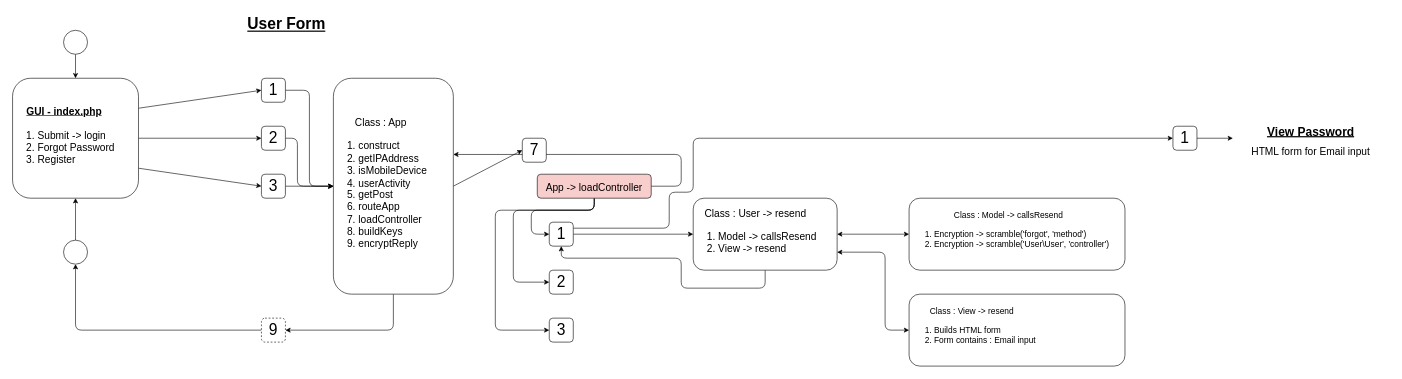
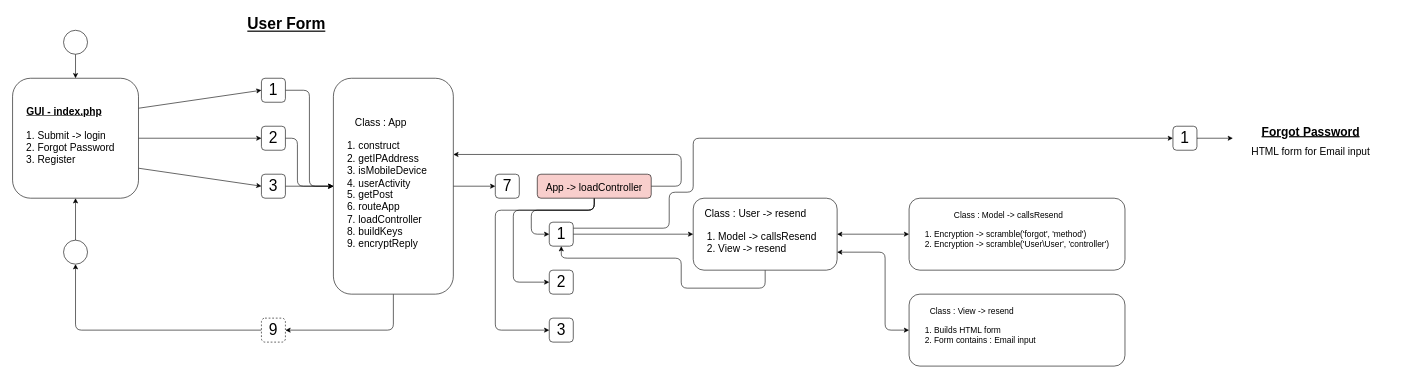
- <mxCell id="42" value="&lt;font style=&quot;font-size: 20px&quot;&gt;&lt;b&gt;&lt;u&gt;View Password&lt;/u&gt;&lt;/b&gt;&lt;/font&gt;&lt;br&gt;&lt;font style=&quot;font-size: 17px&quot;&gt;HTML form for Email input&lt;/font&gt;" style="text;html=1;strokeColor=none;fillColor=none;align=center;verticalAlign=middle;whiteSpace=wrap;rounded=1;fontSize=26;labelBorderColor=#FFFFFF;spacingTop=5;spacing=7;shadow=1;" vertex="1" parent="1"><mxGeometry x="2055" y="190" width="260" height="80" as="geometry" /></mxCell>
+ <mxCell id="42" value="&lt;font style=&quot;font-size: 20px&quot;&gt;&lt;b&gt;&lt;u&gt;Forgot Password&lt;/u&gt;&lt;/b&gt;&lt;/font&gt;&lt;br&gt;&lt;font style=&quot;font-size: 17px&quot;&gt;HTML form for Email input&lt;/font&gt;" style="text;html=1;strokeColor=none;fillColor=none;align=center;verticalAlign=middle;whiteSpace=wrap;rounded=1;fontSize=26;labelBorderColor=#FFFFFF;spacingTop=5;spacing=7;shadow=1;" vertex="1" parent="1"><mxGeometry x="2055" y="190" width="260" height="80" as="geometry" /></mxCell>
- <mxCell id="22" value="7" style="rounded=1;whiteSpace=wrap;html=1;fontSize=26;align=center;" vertex="1" parent="1"><mxGeometry x="870" y="230" width="40" height="40" as="geometry" /></mxCell>
+ <mxCell id="22" value="7" style="rounded=1;whiteSpace=wrap;html=1;fontSize=26;align=center;" vertex="1" parent="1"><mxGeometry x="825" y="290" width="40" height="40" as="geometry" /></mxCell>
